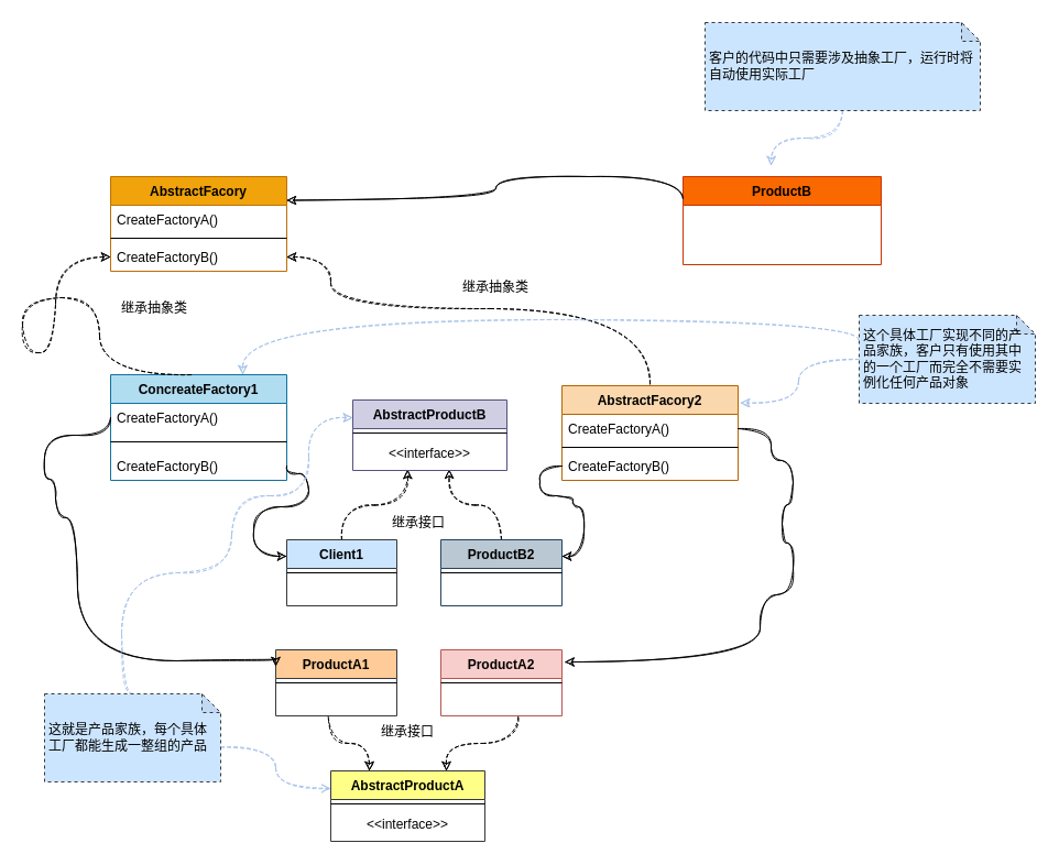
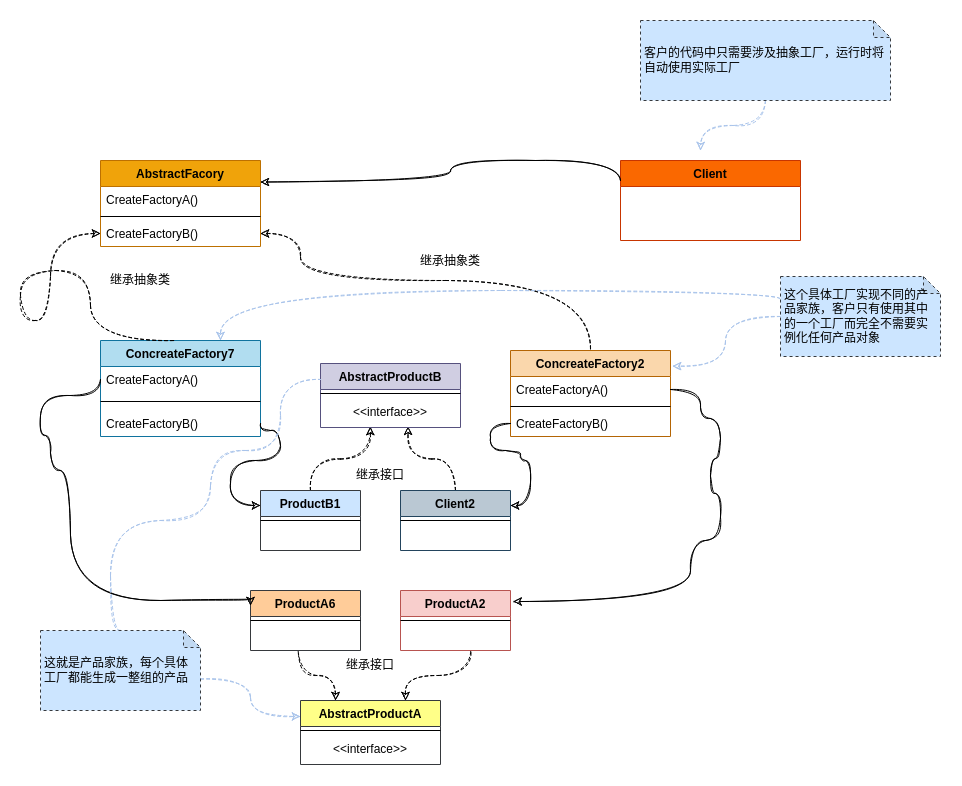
- <mxCell id="6" value="ProductB" style="swimlane;fontStyle=1;align=center;verticalAlign=top;childLayout=stackLayout;horizontal=1;startSize=26;horizontalStack=0;resizeParent=1;resizeParentMax=0;resizeLast=0;collapsible=1;marginBottom=0;fillColor=#fa6800;strokeColor=#C73500;fontColor=#000000;" vertex="1" parent="1"><mxGeometry x="620" y="160" width="180" height="80" as="geometry" /></mxCell>
+ <mxCell id="6" value="Client" style="swimlane;fontStyle=1;align=center;verticalAlign=top;childLayout=stackLayout;horizontal=1;startSize=26;horizontalStack=0;resizeParent=1;resizeParentMax=0;resizeLast=0;collapsible=1;marginBottom=0;fillColor=#fa6800;strokeColor=#C73500;fontColor=#000000;" vertex="1" parent="1"><mxGeometry x="620" y="160" width="180" height="80" as="geometry" /></mxCell>
- <mxCell id="54" value="这个具体工厂实现不同的产品家族，客户只有使用其中的一个工厂而完全不需要实例化任何产品对象" style="shape=note;whiteSpace=wrap;html=1;backgroundOutline=1;darkOpacity=0.05;fillColor=#cce5ff;verticalAlign=middle;size=17;strokeColor=#36393d;align=left;dashed=1;spacingTop=2;spacingLeft=2;spacingBottom=2;spacingRight=2;" vertex="1" parent="1"><mxGeometry x="780" y="286" width="160" height="80" as="geometry" /></mxCell>
+ <mxCell id="54" value="这个具体工厂实现不同的产品家族，客户只有使用其中的一个工厂而完全不需要实例化任何产品对象" style="shape=note;whiteSpace=wrap;html=1;backgroundOutline=1;darkOpacity=0.05;fillColor=#cce5ff;verticalAlign=middle;size=17;strokeColor=#36393d;align=left;dashed=1;spacingTop=2;spacingLeft=2;spacingBottom=2;spacingRight=2;" vertex="1" parent="1"><mxGeometry x="780" y="276" width="160" height="80" as="geometry" /></mxCell>
- <mxCell id="9" value="ConcreateFactory1" style="swimlane;fontStyle=1;align=center;verticalAlign=top;childLayout=stackLayout;horizontal=1;startSize=26;horizontalStack=0;resizeParent=1;resizeParentMax=0;resizeLast=0;collapsible=1;marginBottom=0;fillColor=#b1ddf0;strokeColor=#10739e;" vertex="1" parent="1"><mxGeometry x="100" y="340" width="160" height="96" as="geometry" /></mxCell>
+ <mxCell id="9" value="ConcreateFactory7" style="swimlane;fontStyle=1;align=center;verticalAlign=top;childLayout=stackLayout;horizontal=1;startSize=26;horizontalStack=0;resizeParent=1;resizeParentMax=0;resizeLast=0;collapsible=1;marginBottom=0;fillColor=#b1ddf0;strokeColor=#10739e;" vertex="1" parent="1"><mxGeometry x="100" y="340" width="160" height="96" as="geometry" /></mxCell>
- <mxCell id="13" value="AbstractFacory2" style="swimlane;fontStyle=1;align=center;verticalAlign=top;childLayout=stackLayout;horizontal=1;startSize=26;horizontalStack=0;resizeParent=1;resizeParentMax=0;resizeLast=0;collapsible=1;marginBottom=0;fillColor=#fad7ac;strokeColor=#b46504;" vertex="1" parent="1"><mxGeometry x="510" y="350" width="160" height="86" as="geometry" /></mxCell>
+ <mxCell id="13" value="ConcreateFactory2" style="swimlane;fontStyle=1;align=center;verticalAlign=top;childLayout=stackLayout;horizontal=1;startSize=26;horizontalStack=0;resizeParent=1;resizeParentMax=0;resizeLast=0;collapsible=1;marginBottom=0;fillColor=#fad7ac;strokeColor=#b46504;" vertex="1" parent="1"><mxGeometry x="510" y="350" width="160" height="86" as="geometry" /></mxCell>
- <mxCell id="49" style="edgeStyle=orthogonalEdgeStyle;curved=1;rounded=0;sketch=1;orthogonalLoop=1;jettySize=auto;html=1;exitX=0.5;exitY=0;exitDx=0;exitDy=0;exitPerimeter=0;entryX=0;entryY=0.25;entryDx=0;entryDy=0;shadow=0;dashed=1;startArrow=none;startFill=0;endArrow=classic;endFill=1;strokeColor=#A9C4EB;" edge="1" parent="1" source="51" target="39"><mxGeometry relative="1" as="geometry"><Array as="points"><mxPoint x="110" y="630" /><mxPoint x="110" y="520" /><mxPoint x="210" y="520" /><mxPoint x="210" y="450" /><mxPoint x="280" y="450" /><mxPoint x="280" y="379" /></Array></mxGeometry></mxCell>
+ <mxCell id="49" style="edgeStyle=orthogonalEdgeStyle;curved=1;rounded=0;sketch=1;orthogonalLoop=1;jettySize=auto;html=1;exitX=0.5;exitY=0;exitDx=0;exitDy=0;exitPerimeter=0;entryX=0;entryY=0.25;entryDx=0;entryDy=0;shadow=0;dashed=1;startArrow=none;startFill=0;endArrow=none;endFill=1;strokeColor=#A9C4EB;" edge="1" parent="1" source="51" target="39"><mxGeometry relative="1" as="geometry"><Array as="points"><mxPoint x="110" y="630" /><mxPoint x="110" y="520" /><mxPoint x="210" y="520" /><mxPoint x="210" y="450" /><mxPoint x="280" y="450" /><mxPoint x="280" y="379" /></Array></mxGeometry></mxCell>
- <mxCell id="29" value="Client1" style="swimlane;fontStyle=1;align=center;verticalAlign=top;childLayout=stackLayout;horizontal=1;startSize=26;horizontalStack=0;resizeParent=1;resizeParentMax=0;resizeLast=0;collapsible=1;marginBottom=0;fillColor=#cce5ff;strokeColor=#36393d;" vertex="1" parent="1"><mxGeometry x="260" y="490" width="100" height="60" as="geometry" /></mxCell>
+ <mxCell id="29" value="ProductB1" style="swimlane;fontStyle=1;align=center;verticalAlign=top;childLayout=stackLayout;horizontal=1;startSize=26;horizontalStack=0;resizeParent=1;resizeParentMax=0;resizeLast=0;collapsible=1;marginBottom=0;fillColor=#cce5ff;strokeColor=#36393d;" vertex="1" parent="1"><mxGeometry x="260" y="490" width="100" height="60" as="geometry" /></mxCell>
- <mxCell id="24" value="ProductB2" style="swimlane;fontStyle=1;align=center;verticalAlign=top;childLayout=stackLayout;horizontal=1;startSize=26;horizontalStack=0;resizeParent=1;resizeParentMax=0;resizeLast=0;collapsible=1;marginBottom=0;fillColor=#bac8d3;strokeColor=#23445d;" vertex="1" parent="1"><mxGeometry x="400" y="490" width="110" height="60" as="geometry" /></mxCell>
+ <mxCell id="24" value="Client2" style="swimlane;fontStyle=1;align=center;verticalAlign=top;childLayout=stackLayout;horizontal=1;startSize=26;horizontalStack=0;resizeParent=1;resizeParentMax=0;resizeLast=0;collapsible=1;marginBottom=0;fillColor=#bac8d3;strokeColor=#23445d;" vertex="1" parent="1"><mxGeometry x="400" y="490" width="110" height="60" as="geometry" /></mxCell>
- <mxCell id="19" value="ProductA1" style="swimlane;fontStyle=1;align=center;verticalAlign=top;childLayout=stackLayout;horizontal=1;startSize=26;horizontalStack=0;resizeParent=1;resizeParentMax=0;resizeLast=0;collapsible=1;marginBottom=0;fillColor=#ffcc99;strokeColor=#36393d;" vertex="1" parent="1"><mxGeometry x="250" y="590" width="110" height="60" as="geometry" /></mxCell>
+ <mxCell id="19" value="ProductA6" style="swimlane;fontStyle=1;align=center;verticalAlign=top;childLayout=stackLayout;horizontal=1;startSize=26;horizontalStack=0;resizeParent=1;resizeParentMax=0;resizeLast=0;collapsible=1;marginBottom=0;fillColor=#ffcc99;strokeColor=#36393d;" vertex="1" parent="1"><mxGeometry x="250" y="590" width="110" height="60" as="geometry" /></mxCell>
- <mxCell id="50" style="edgeStyle=orthogonalEdgeStyle;curved=1;rounded=0;sketch=1;orthogonalLoop=1;jettySize=auto;html=1;exitX=0;exitY=0;exitDx=160;exitDy=48.5;exitPerimeter=0;entryX=0;entryY=0.25;entryDx=0;entryDy=0;shadow=0;dashed=1;startArrow=none;startFill=0;endArrow=open;endFill=1;strokeColor=#A9C4EB;fillColor=#cce5ff;" edge="1" parent="1" source="51" target="44"><mxGeometry relative="1" as="geometry" /></mxCell>
+ <mxCell id="50" style="edgeStyle=orthogonalEdgeStyle;curved=1;rounded=0;sketch=1;orthogonalLoop=1;jettySize=auto;html=1;exitX=0;exitY=0;exitDx=160;exitDy=48.5;exitPerimeter=0;entryX=0;entryY=0.25;entryDx=0;entryDy=0;shadow=0;dashed=1;startArrow=none;startFill=0;endArrow=classic;endFill=1;strokeColor=#A9C4EB;fillColor=#cce5ff;" edge="1" parent="1" source="51" target="44"><mxGeometry relative="1" as="geometry" /></mxCell>
